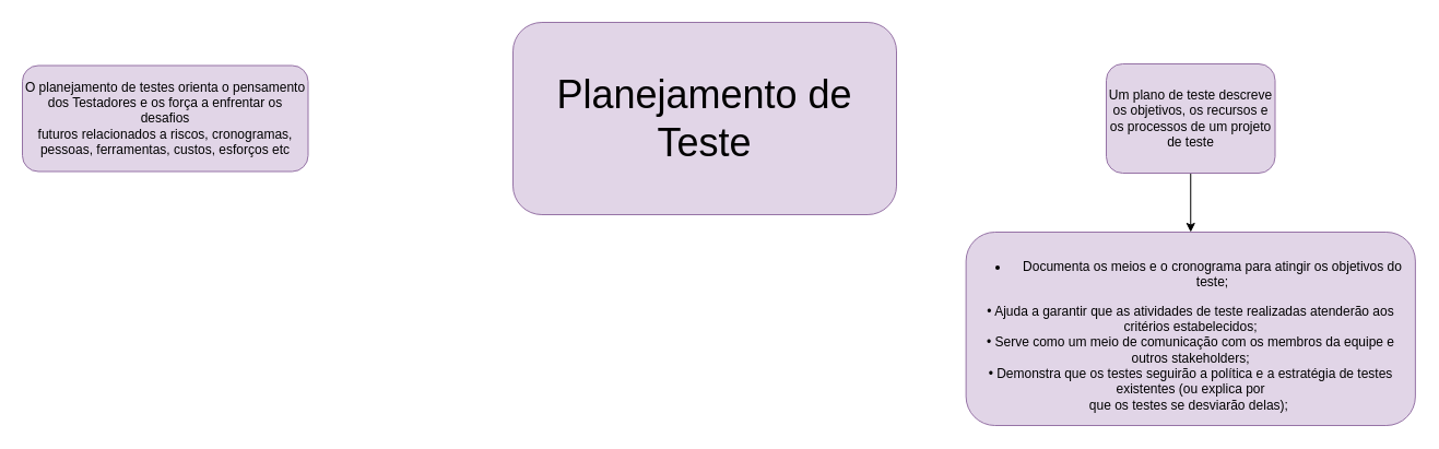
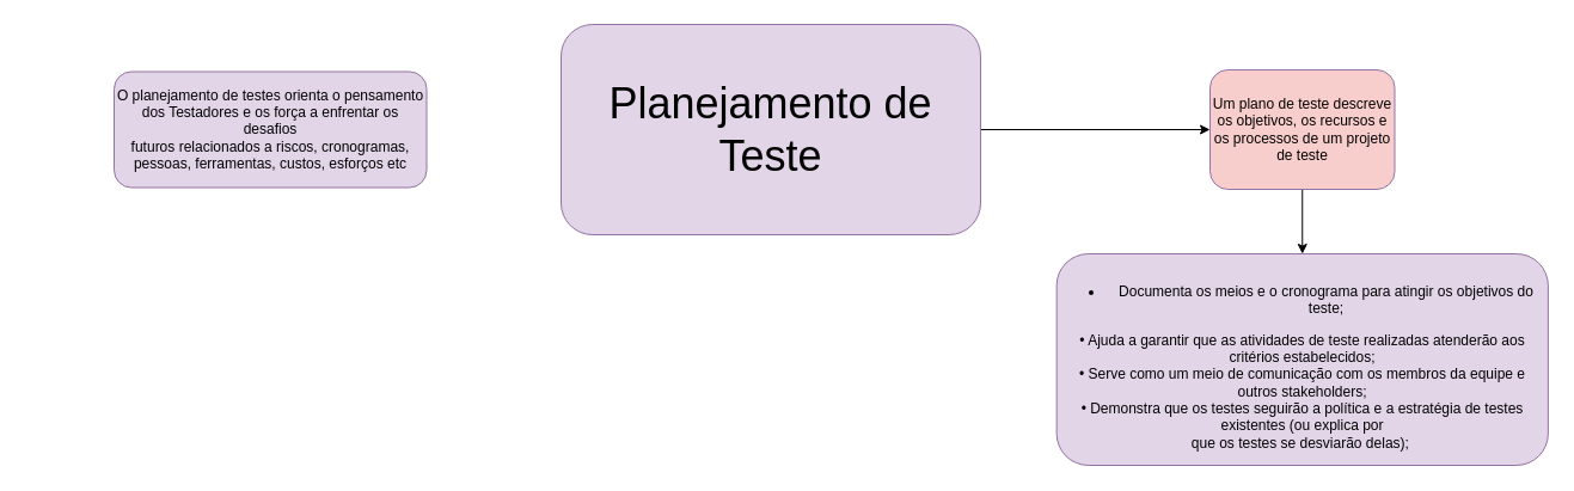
- <mxCell id="7" value="O planejamento de testes orienta o pensamento dos Testadores e os força a enfrentar os desafios &lt;br/&gt;futuros relacionados a riscos, cronogramas, pessoas, ferramentas, custos, esforços etc" style="whiteSpace=wrap;html=1;fillColor=#e1d5e7;strokeColor=#9673a6;rounded=1;" parent="1" vertex="1"><mxGeometry x="20" y="59.5" width="261.5" height="97" as="geometry" /></mxCell>
+ <mxCell id="7" value="O planejamento de testes orienta o pensamento dos Testadores e os força a enfrentar os desafios &lt;br/&gt;futuros relacionados a riscos, cronogramas, pessoas, ferramentas, custos, esforços etc" style="whiteSpace=wrap;html=1;fillColor=#e1d5e7;strokeColor=#9673a6;rounded=1;" parent="1" vertex="1"><mxGeometry x="95" y="59.5" width="261.5" height="97" as="geometry" /></mxCell>
+ <mxCell id="2" value="" style="edgeStyle=orthogonalEdgeStyle;rounded=0;orthogonalLoop=1;jettySize=auto;html=1;" parent="1" source="3" target="5" edge="1"><mxGeometry relative="1" as="geometry" /></mxCell>
- <mxCell id="5" value="Um plano de teste descreve os objetivos, os recursos e os processos de um projeto de teste" style="whiteSpace=wrap;html=1;fillColor=#e1d5e7;strokeColor=#9673a6;rounded=1;" parent="1" vertex="1"><mxGeometry x="1012" y="58" width="154.5" height="100" as="geometry" /></mxCell>
+ <mxCell id="5" value="Um plano de teste descreve os objetivos, os recursos e os processos de um projeto de teste" style="whiteSpace=wrap;html=1;fillColor=#f8cecc;strokeColor=#9673a6;rounded=1;" parent="1" vertex="1"><mxGeometry x="1012" y="58" width="154.5" height="100" as="geometry" /></mxCell>
